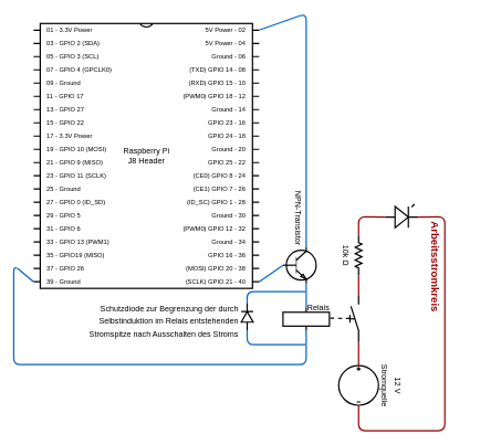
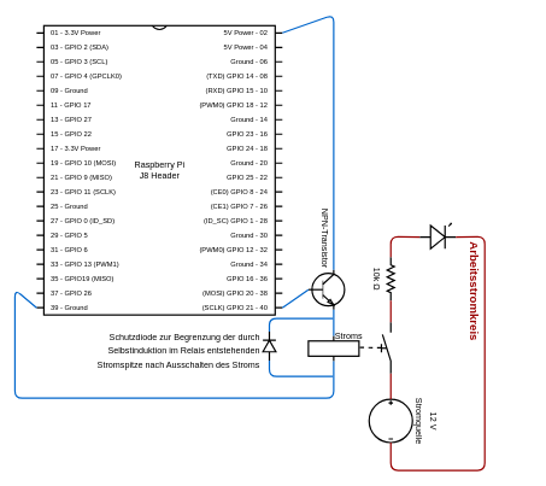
- <mxCell id="14" value="&lt;font style=&quot;font-size: 12px&quot;&gt;Relais&lt;/font&gt;" style="text;html=1;resizable=0;points=[];autosize=1;align=left;verticalAlign=top;spacingTop=-4;fontSize=16;fontColor=#000000;" parent="1" vertex="1"><mxGeometry x="461" y="450" width="50" height="20" as="geometry" /></mxCell>
+ <mxCell id="14" value="&lt;font style=&quot;font-size: 12px&quot;&gt;Stroms&lt;/font&gt;" style="text;html=1;resizable=0;points=[];autosize=1;align=left;verticalAlign=top;spacingTop=-4;fontSize=16;fontColor=#000000;" parent="1" vertex="1"><mxGeometry x="461" y="450" width="50" height="20" as="geometry" /></mxCell>
